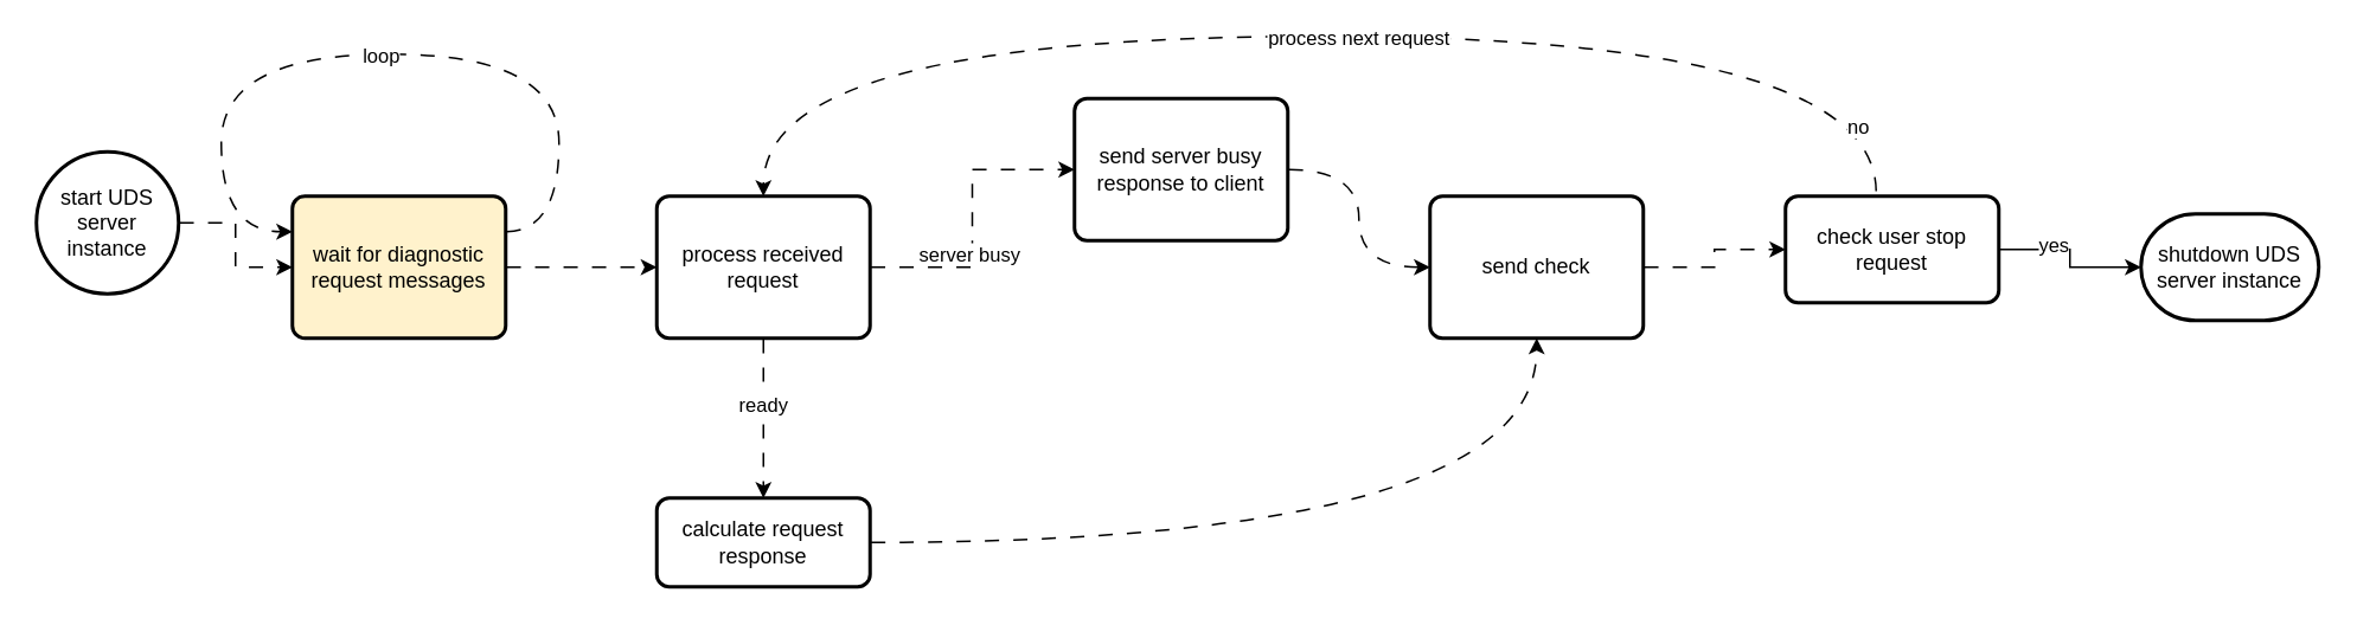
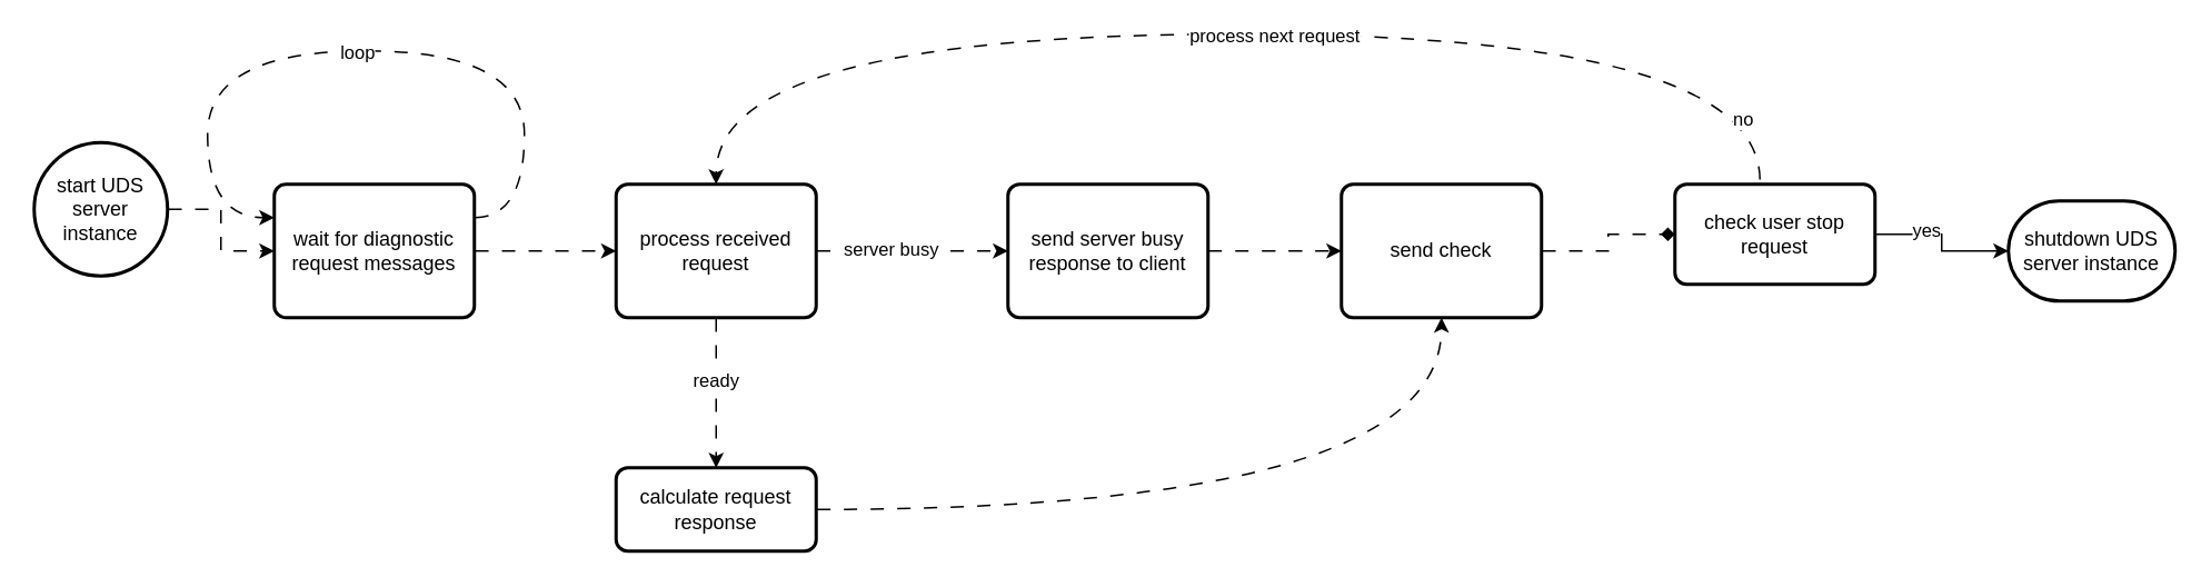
- <mxCell id="14" value="send server busy response to client" style="rounded=1;whiteSpace=wrap;html=1;absoluteArcSize=1;arcSize=14;strokeWidth=2;" parent="1" vertex="1"><mxGeometry x="604" y="55" width="120" height="80" as="geometry" /></mxCell>
+ <mxCell id="14" value="send server busy response to client" style="rounded=1;whiteSpace=wrap;html=1;absoluteArcSize=1;arcSize=14;strokeWidth=2;" parent="1" vertex="1"><mxGeometry x="604" y="110" width="120" height="80" as="geometry" /></mxCell>
- <mxCell id="18" style="edgeStyle=orthogonalEdgeStyle;rounded=0;orthogonalLoop=1;jettySize=auto;html=1;exitX=1;exitY=0.5;exitDx=0;exitDy=0;entryX=0;entryY=0.5;entryDx=0;entryDy=0;flowAnimation=1;" parent="1" source="19" target="23" edge="1"><mxGeometry relative="1" as="geometry" /></mxCell>
+ <mxCell id="18" style="edgeStyle=orthogonalEdgeStyle;rounded=0;orthogonalLoop=1;jettySize=auto;html=1;exitX=1;exitY=0.5;exitDx=0;exitDy=0;entryX=0;entryY=0.5;entryDx=0;entryDy=0;flowAnimation=1;endArrow=diamond;" parent="1" source="19" target="23" edge="1"><mxGeometry relative="1" as="geometry" /></mxCell>
- <mxCell id="7" value="wait for diagnostic request messages" style="rounded=1;whiteSpace=wrap;html=1;absoluteArcSize=1;arcSize=14;strokeWidth=2;fillColor=#fff2cc;" parent="1" vertex="1"><mxGeometry x="164" y="110" width="120" height="80" as="geometry" /></mxCell>
+ <mxCell id="7" value="wait for diagnostic request messages" style="rounded=1;whiteSpace=wrap;html=1;absoluteArcSize=1;arcSize=14;strokeWidth=2;" parent="1" vertex="1"><mxGeometry x="164" y="110" width="120" height="80" as="geometry" /></mxCell>
